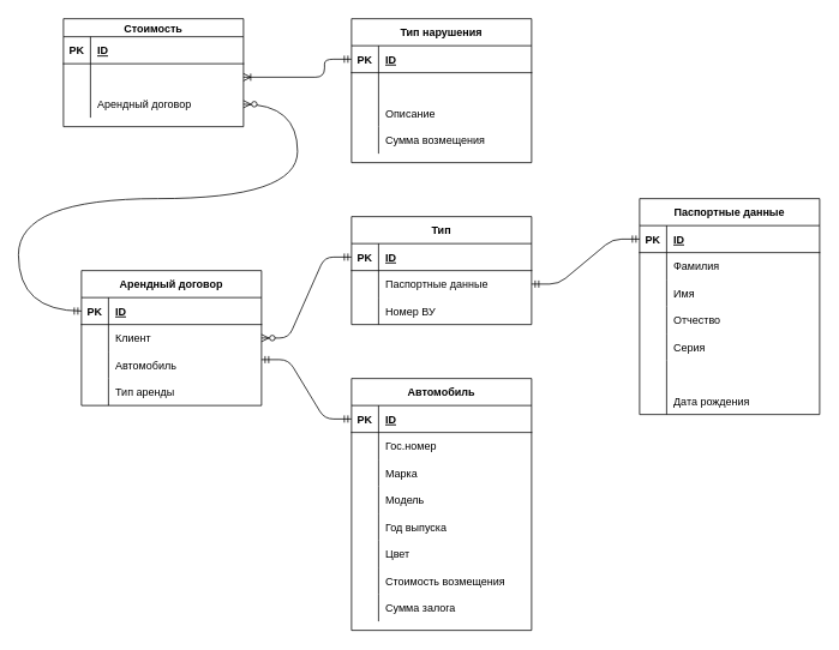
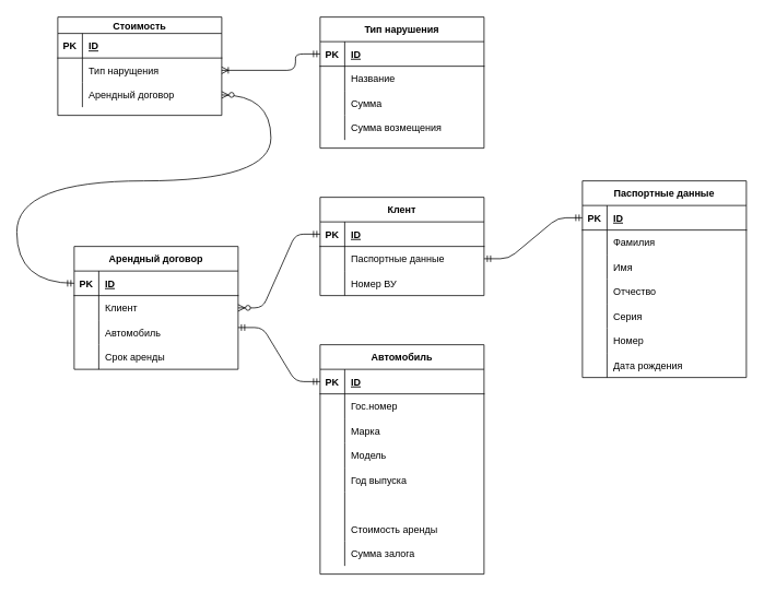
+ <mxCell id="78" value="Тип нарущения" style="shape=partialRectangle;connectable=0;fillColor=none;top=0;left=0;bottom=0;right=0;align=left;spacingLeft=6;overflow=hidden;" parent="76" vertex="1"><mxGeometry x="30" width="170" height="30" as="geometry" /></mxCell>
+ <mxCell id="88" value="Название" style="shape=partialRectangle;connectable=0;fillColor=none;top=0;left=0;bottom=0;right=0;align=left;spacingLeft=6;overflow=hidden;" parent="86" vertex="1"><mxGeometry x="30" width="170" height="30" as="geometry" /></mxCell>
- <mxCell id="91" value="Описание" style="shape=partialRectangle;connectable=0;fillColor=none;top=0;left=0;bottom=0;right=0;align=left;spacingLeft=6;overflow=hidden;" parent="89" vertex="1"><mxGeometry x="30" width="170" height="30" as="geometry" /></mxCell>
+ <mxCell id="91" value="Сумма" style="shape=partialRectangle;connectable=0;fillColor=none;top=0;left=0;bottom=0;right=0;align=left;spacingLeft=6;overflow=hidden;" parent="89" vertex="1"><mxGeometry x="30" width="170" height="30" as="geometry" /></mxCell>
- <mxCell id="27" value="Тип" style="shape=table;startSize=30;container=1;collapsible=1;childLayout=tableLayout;fixedRows=1;rowLines=0;fontStyle=1;align=center;resizeLast=1;" parent="1" vertex="1"><mxGeometry x="390" y="240" width="200" height="120" as="geometry" /></mxCell>
+ <mxCell id="27" value="Клент" style="shape=table;startSize=30;container=1;collapsible=1;childLayout=tableLayout;fixedRows=1;rowLines=0;fontStyle=1;align=center;resizeLast=1;" parent="1" vertex="1"><mxGeometry x="390" y="240" width="200" height="120" as="geometry" /></mxCell>
+ <mxCell id="68" value="Номер" style="shape=partialRectangle;connectable=0;fillColor=none;top=0;left=0;bottom=0;right=0;align=left;spacingLeft=6;overflow=hidden;" parent="66" vertex="1"><mxGeometry x="30" width="170" height="30" as="geometry" /></mxCell>
- <mxCell id="49" value="Тип аренды" style="shape=partialRectangle;connectable=0;fillColor=none;top=0;left=0;bottom=0;right=0;align=left;spacingLeft=6;overflow=hidden;" parent="47" vertex="1"><mxGeometry x="30" width="170" height="30" as="geometry" /></mxCell>
+ <mxCell id="49" value="Срок аренды" style="shape=partialRectangle;connectable=0;fillColor=none;top=0;left=0;bottom=0;right=0;align=left;spacingLeft=6;overflow=hidden;" parent="47" vertex="1"><mxGeometry x="30" width="170" height="30" as="geometry" /></mxCell>
- <mxCell id="20" value="Цвет" style="shape=partialRectangle;connectable=0;fillColor=none;top=0;left=0;bottom=0;right=0;align=left;spacingLeft=6;overflow=hidden;" parent="18" vertex="1"><mxGeometry x="30" width="170" height="30" as="geometry" /></mxCell>
- <mxCell id="23" value="Стоимость возмещения" style="shape=partialRectangle;connectable=0;fillColor=none;top=0;left=0;bottom=0;right=0;align=left;spacingLeft=6;overflow=hidden;" parent="21" vertex="1"><mxGeometry x="30" width="170" height="30" as="geometry" /></mxCell>
+ <mxCell id="23" value="Стоимость аренды" style="shape=partialRectangle;connectable=0;fillColor=none;top=0;left=0;bottom=0;right=0;align=left;spacingLeft=6;overflow=hidden;" parent="21" vertex="1"><mxGeometry x="30" width="170" height="30" as="geometry" /></mxCell>
